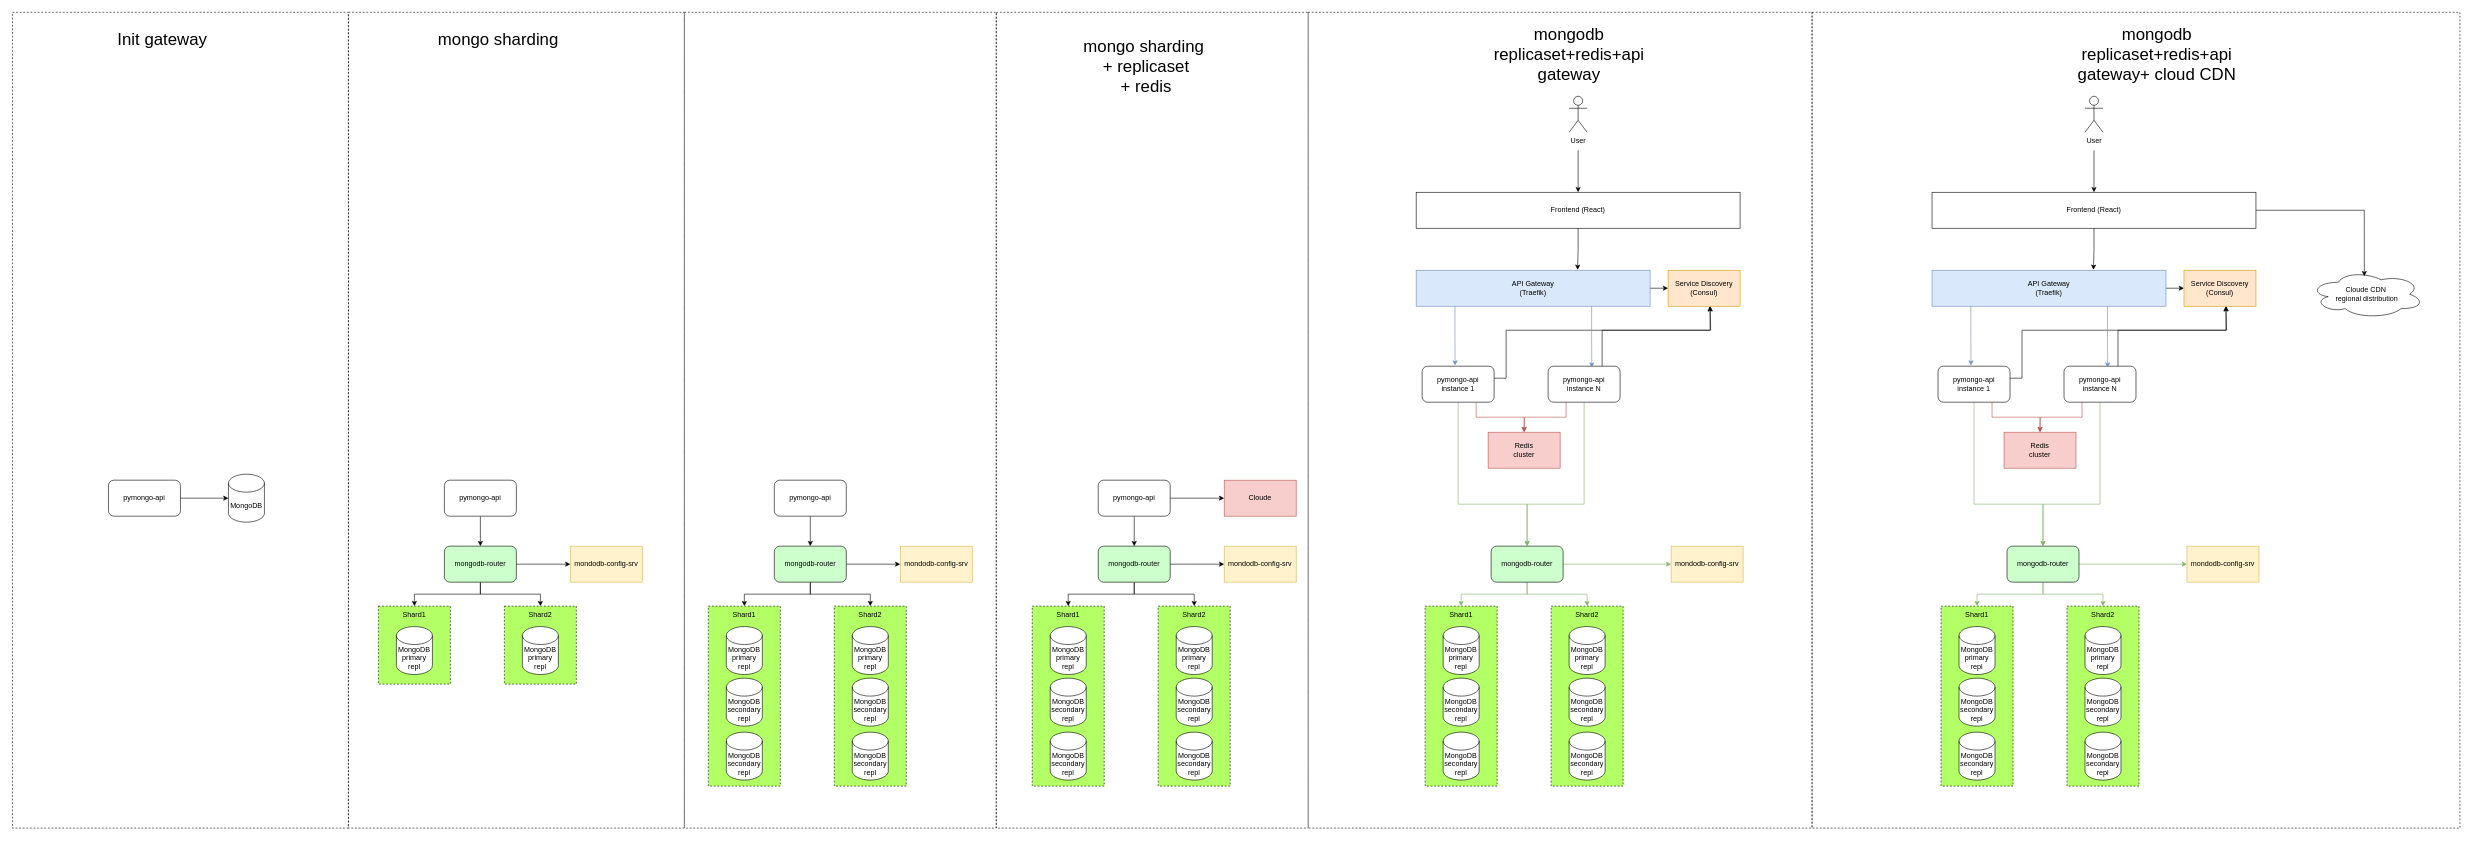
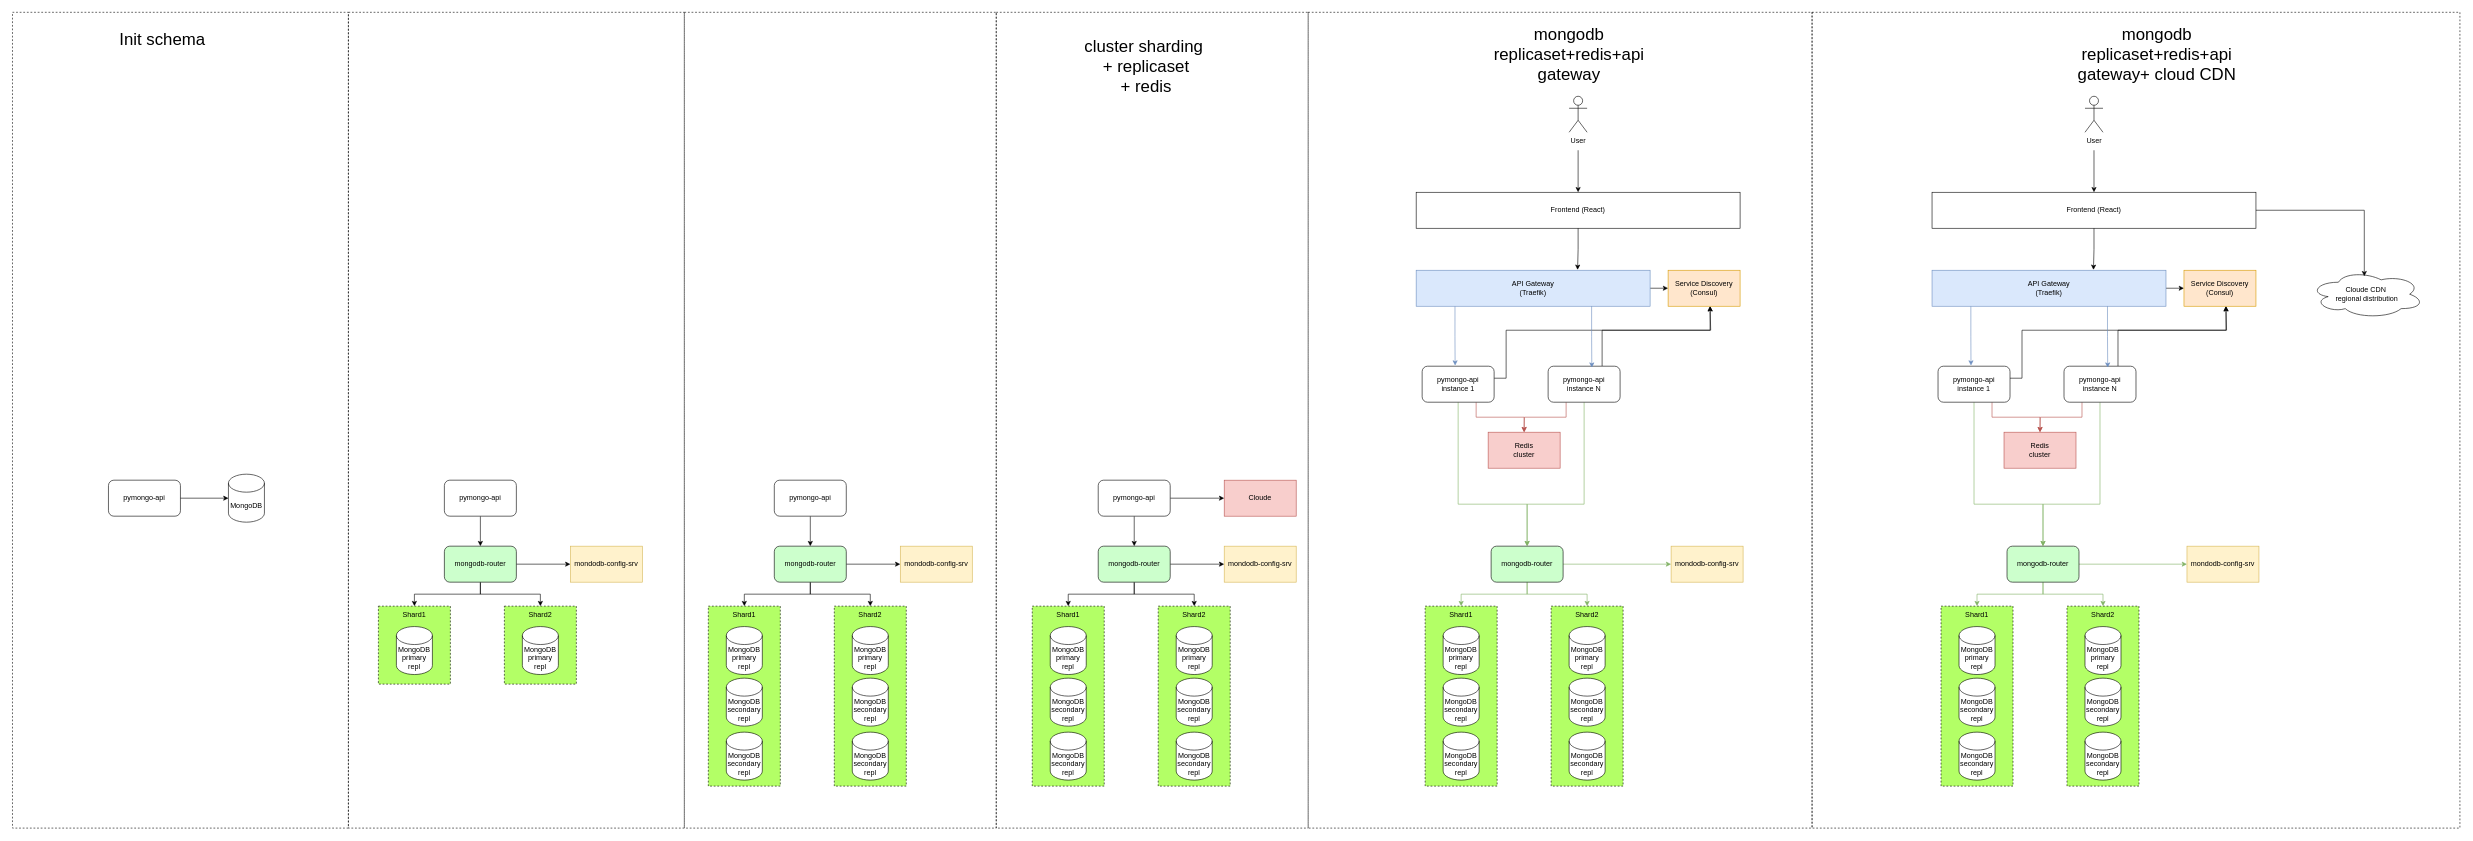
- <mxCell id="123" value="Init gateway" style="text;html=1;align=center;verticalAlign=middle;whiteSpace=wrap;rounded=0;fontSize=28;" vertex="1" parent="1"><mxGeometry x="100" y="50" width="340" height="30" as="geometry" /></mxCell>
+ <mxCell id="123" value="Init schema" style="text;html=1;align=center;verticalAlign=middle;whiteSpace=wrap;rounded=0;fontSize=28;" vertex="1" parent="1"><mxGeometry x="100" y="50" width="340" height="30" as="geometry" /></mxCell>
- <mxCell id="125" value="mongo sharding" style="text;html=1;align=center;verticalAlign=middle;whiteSpace=wrap;rounded=0;fontSize=28;" vertex="1" parent="1"><mxGeometry x="660" y="50" width="340" height="30" as="geometry" /></mxCell>
- <mxCell id="128" value="mongo sharding&amp;nbsp;&lt;br&gt;+ replicaset&lt;br&gt;+ redis" style="text;html=1;align=center;verticalAlign=middle;whiteSpace=wrap;rounded=0;fontSize=28;" vertex="1" parent="1"><mxGeometry x="1740" y="50" width="340" height="120" as="geometry" /></mxCell>
+ <mxCell id="128" value="cluster sharding&amp;nbsp;&lt;br&gt;+ replicaset&lt;br&gt;+ redis" style="text;html=1;align=center;verticalAlign=middle;whiteSpace=wrap;rounded=0;fontSize=28;" vertex="1" parent="1"><mxGeometry x="1740" y="50" width="340" height="120" as="geometry" /></mxCell>
